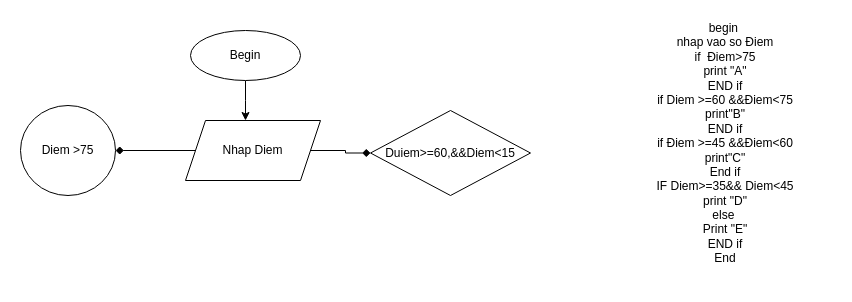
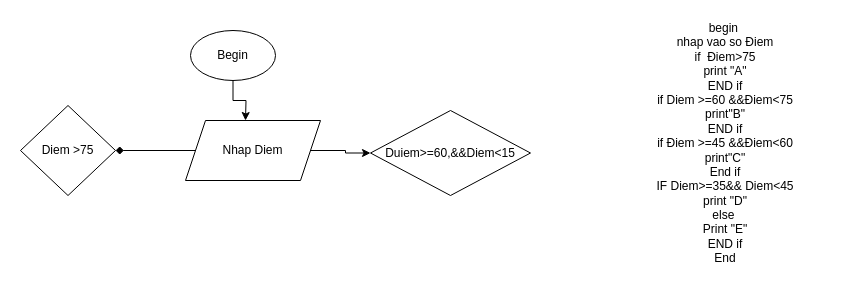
- <mxCell id="4" value="Begin" style="ellipse;whiteSpace=wrap;html=1;" vertex="1" parent="1"><mxGeometry x="190" y="30" width="110" height="50" as="geometry" /></mxCell>
+ <mxCell id="4" value="Begin" style="ellipse;whiteSpace=wrap;html=1;" vertex="1" parent="1"><mxGeometry x="190" y="30" width="85" height="50" as="geometry" /></mxCell>
- <mxCell id="9" value="Diem &amp;gt;75" style="ellipse;whiteSpace=wrap;html=1;" vertex="1" parent="1"><mxGeometry x="20" y="105" width="95" height="90" as="geometry" /></mxCell>
+ <mxCell id="9" value="Diem &amp;gt;75" style="rhombus;whiteSpace=wrap;html=1;" vertex="1" parent="1"><mxGeometry x="20" y="105" width="95" height="90" as="geometry" /></mxCell>
- <mxCell id="6" style="edgeStyle=orthogonalEdgeStyle;rounded=0;orthogonalLoop=1;jettySize=auto;html=1;entryX=0;entryY=0.5;entryDx=0;entryDy=0;endArrow=diamond;" edge="1" parent="1" source="7" target="8"><mxGeometry relative="1" as="geometry"><mxPoint x="390" y="153" as="targetPoint" /><Array as="points" /></mxGeometry></mxCell>
+ <mxCell id="6" style="edgeStyle=orthogonalEdgeStyle;rounded=0;orthogonalLoop=1;jettySize=auto;html=1;entryX=0;entryY=0.5;entryDx=0;entryDy=0;" edge="1" parent="1" source="7" target="8"><mxGeometry relative="1" as="geometry"><mxPoint x="390" y="153" as="targetPoint" /><Array as="points" /></mxGeometry></mxCell>
